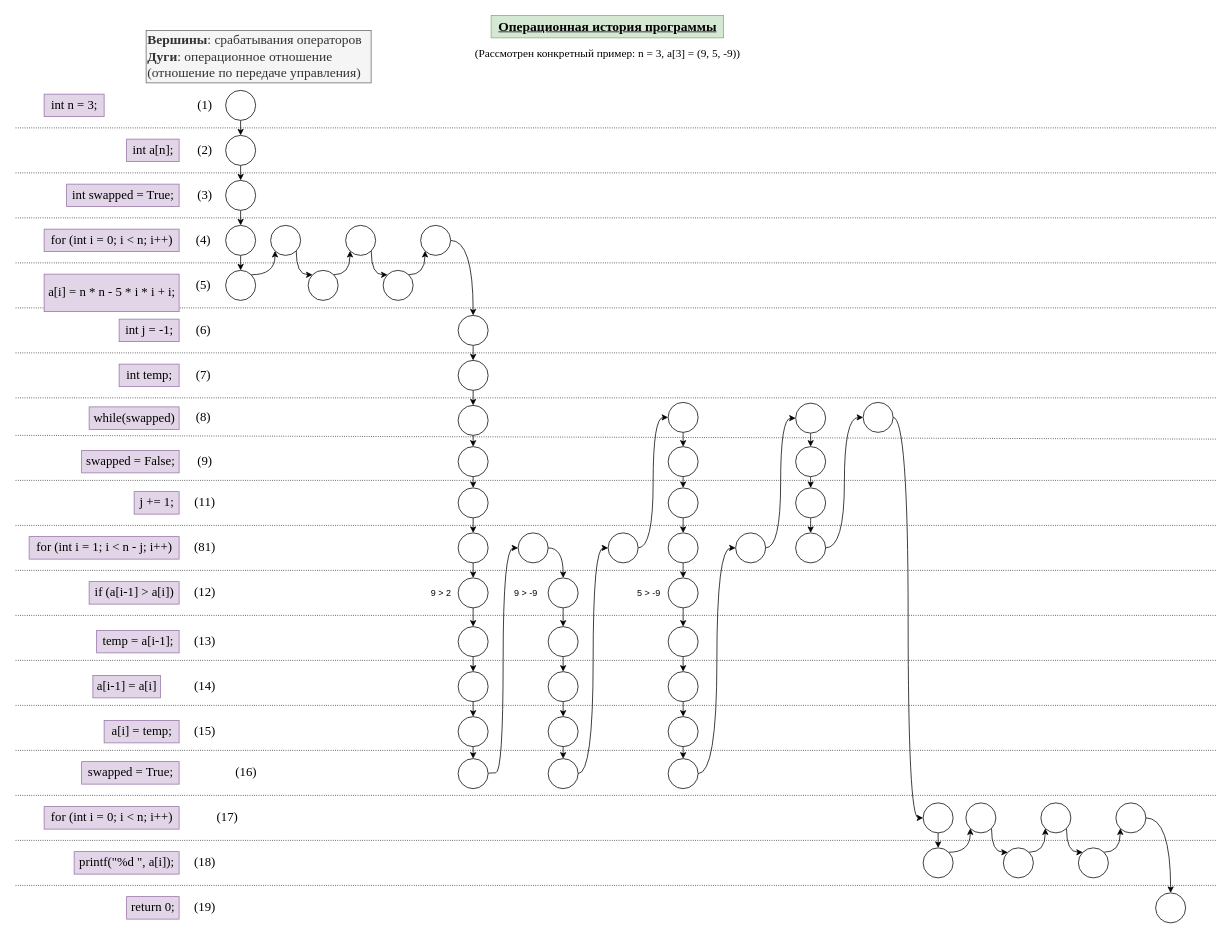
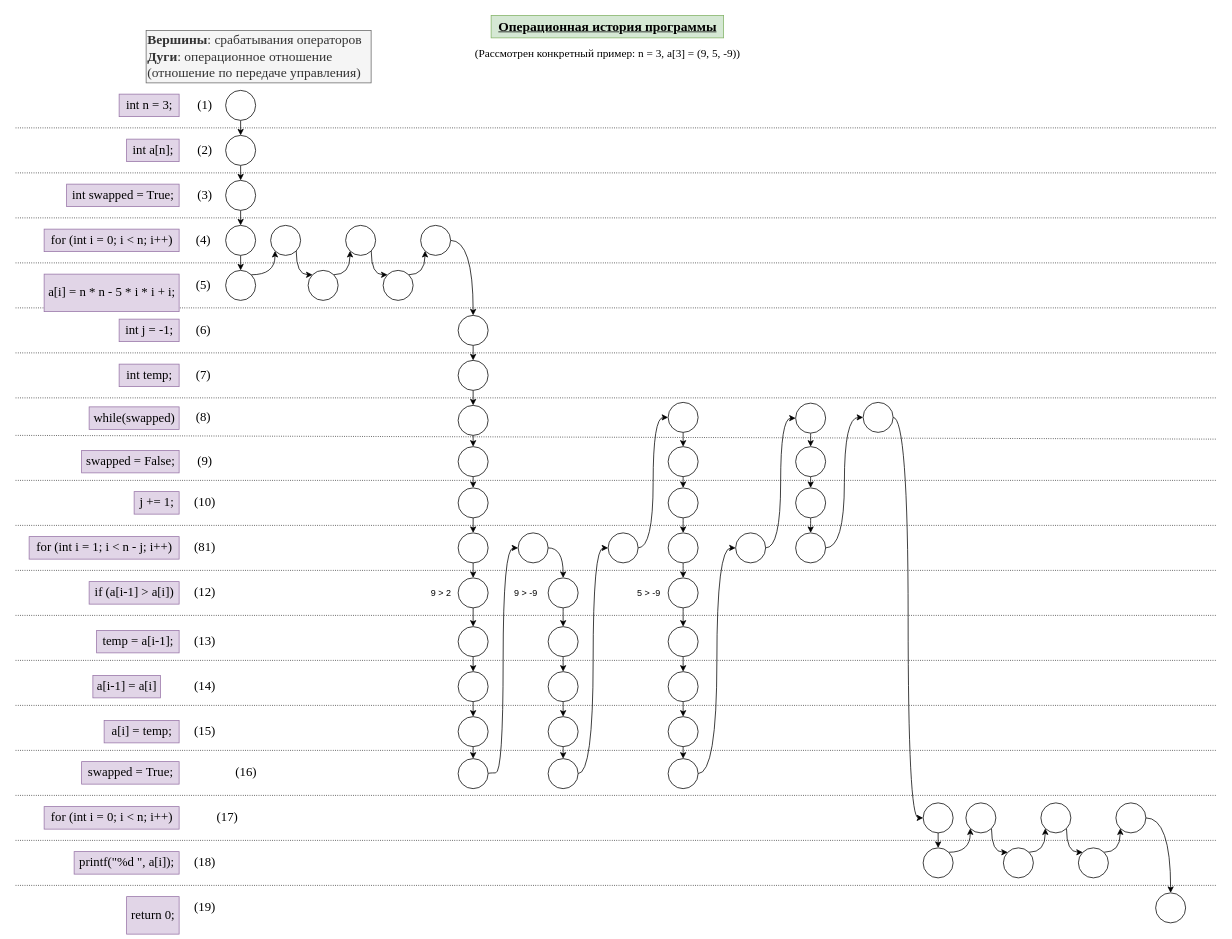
- <mxCell id="110" value="int n = 3;" style="text;html=1;align=center;verticalAlign=middle;resizable=0;points=[];autosize=1;fontSize=17;fontFamily=Times New Roman;fillColor=#e1d5e7;strokeColor=#9673a6;" parent="1" vertex="1"><mxGeometry x="58" y="125" width="80" height="30" as="geometry" /></mxCell>
+ <mxCell id="110" value="int n = 3;" style="text;html=1;align=center;verticalAlign=middle;resizable=0;points=[];autosize=1;fontSize=17;fontFamily=Times New Roman;fillColor=#e1d5e7;strokeColor=#9673a6;" parent="1" vertex="1"><mxGeometry x="158" y="125" width="80" height="30" as="geometry" /></mxCell>
- <mxCell id="13" value="(11)" style="text;html=1;align=center;verticalAlign=middle;resizable=0;points=[];autosize=1;fontSize=17;fontFamily=Times New Roman;" parent="1" vertex="1"><mxGeometry x="252" y="655" width="40" height="30" as="geometry" /></mxCell>
+ <mxCell id="13" value="(10)" style="text;html=1;align=center;verticalAlign=middle;resizable=0;points=[];autosize=1;fontSize=17;fontFamily=Times New Roman;" parent="1" vertex="1"><mxGeometry x="252" y="655" width="40" height="30" as="geometry" /></mxCell>
- <mxCell id="115" value="return 0;" style="text;html=1;align=center;verticalAlign=middle;resizable=0;points=[];autosize=1;fontSize=17;fontFamily=Times New Roman;fillColor=#e1d5e7;strokeColor=#9673a6;" parent="1" vertex="1"><mxGeometry x="168" y="1195" width="70" height="30" as="geometry" /></mxCell>
+ <mxCell id="115" value="return 0;" style="text;html=1;align=center;verticalAlign=middle;resizable=0;points=[];autosize=1;fontSize=17;fontFamily=Times New Roman;fillColor=#e1d5e7;strokeColor=#9673a6;" parent="1" vertex="1"><mxGeometry x="168" y="1195" width="70" height="50" as="geometry" /></mxCell>
